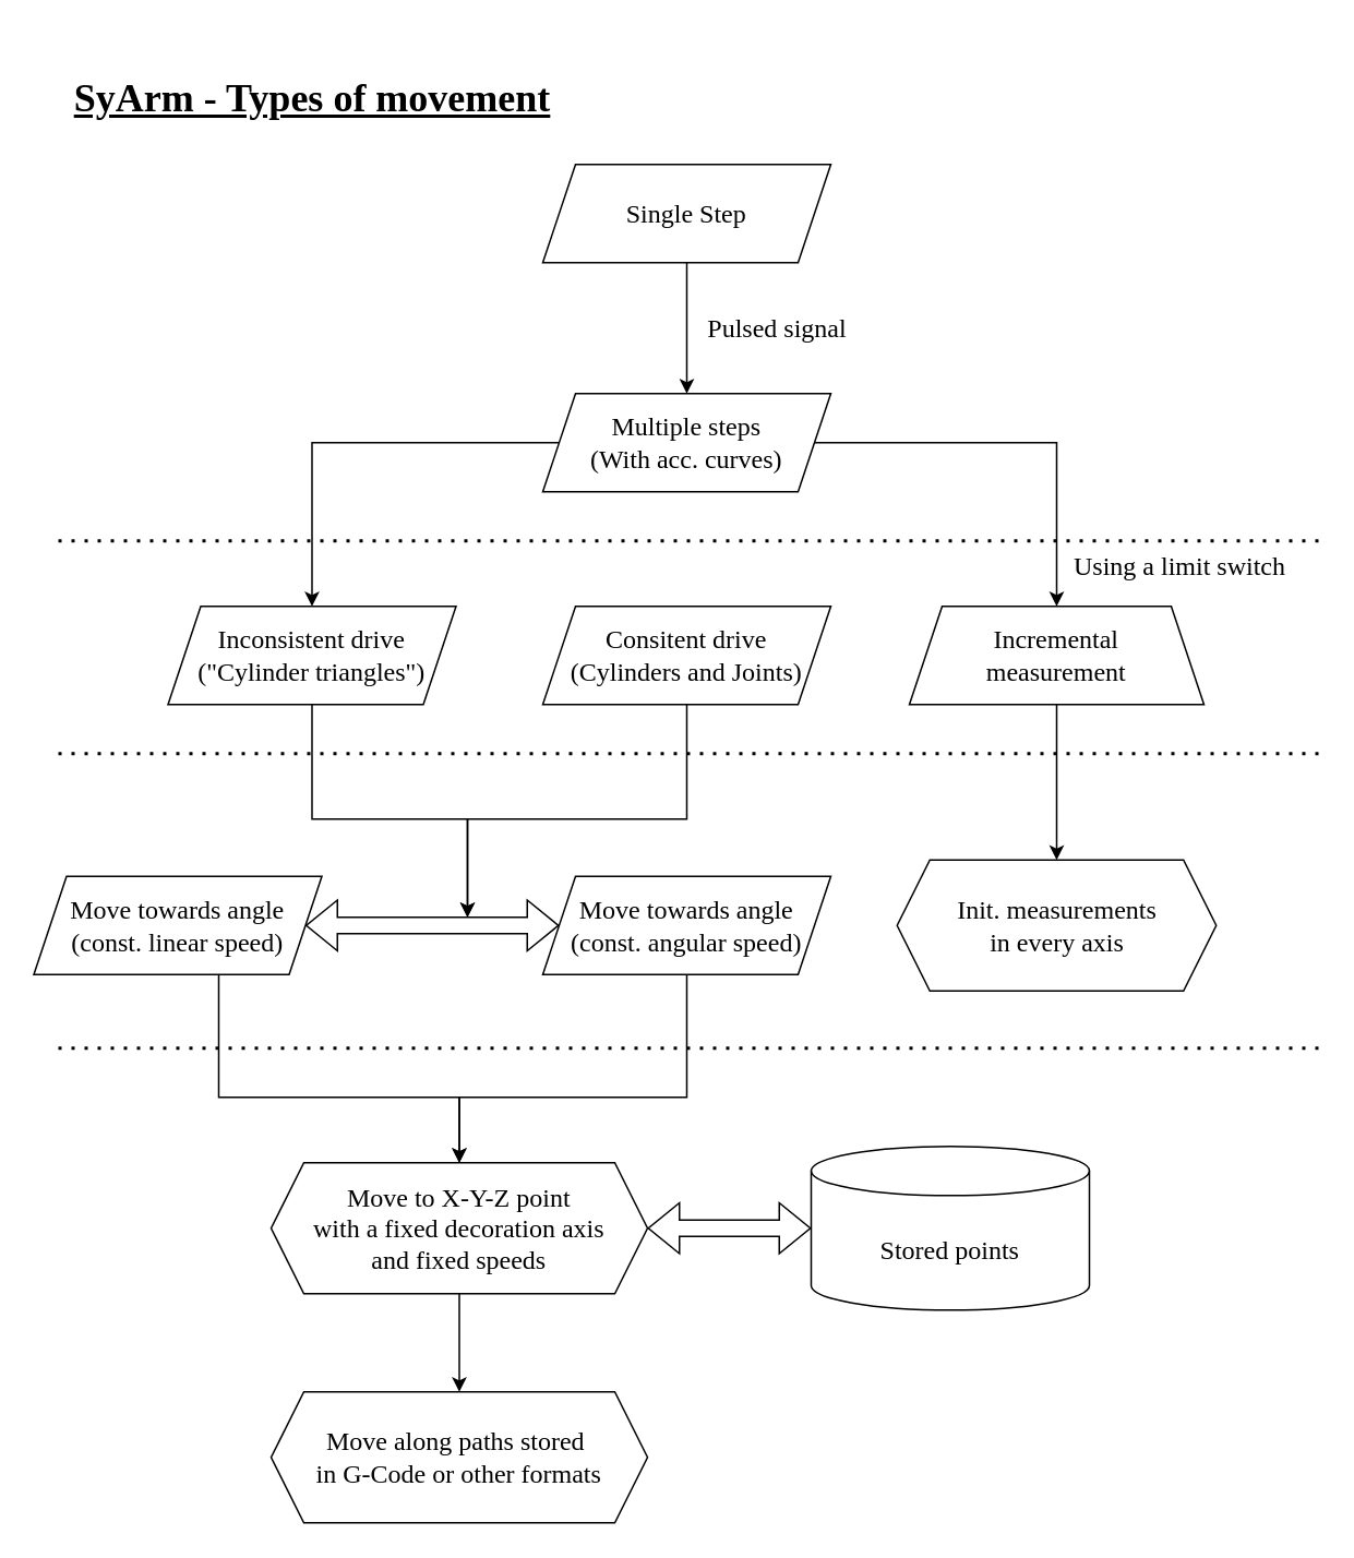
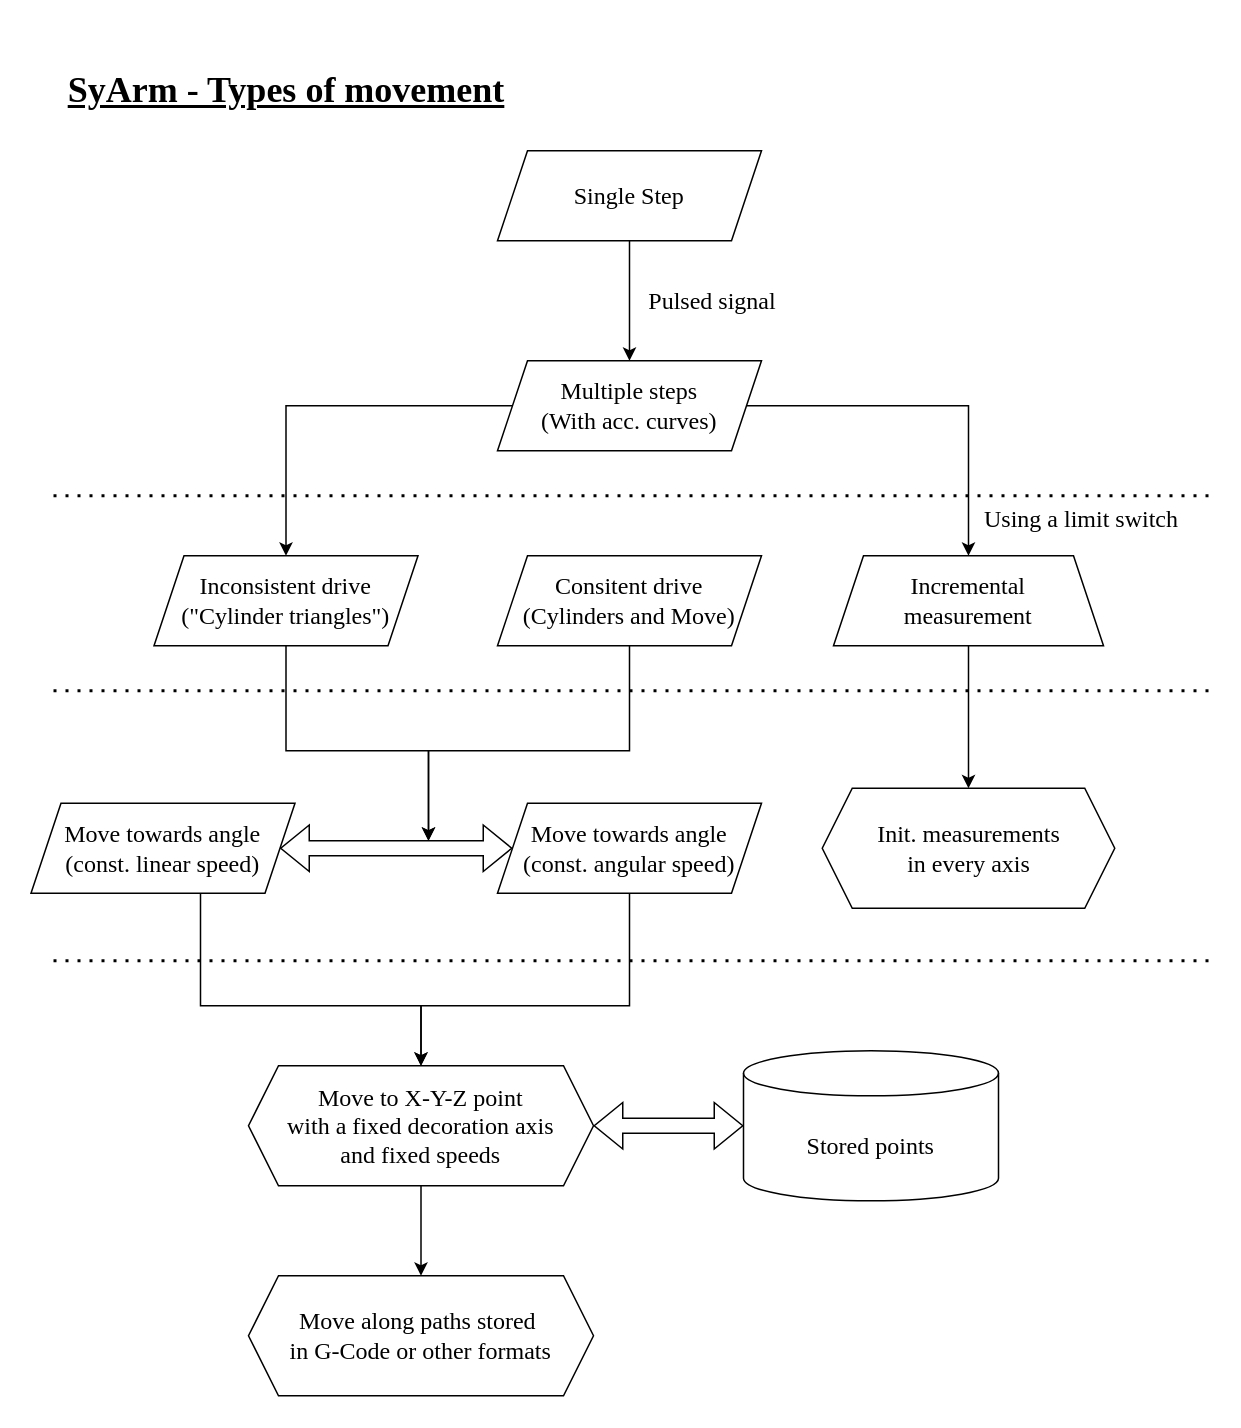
- <mxCell id="14" value="Consitent drive&lt;br&gt;(Cylinders and Joints)" style="shape=parallelogram;perimeter=parallelogramPerimeter;whiteSpace=wrap;html=1;fixedSize=1;fontFamily=Times New Roman;fontSize=16;" vertex="1" parent="1"><mxGeometry x="331" y="370" width="176" height="60" as="geometry" /></mxCell>
+ <mxCell id="14" value="Consitent drive&lt;br&gt;(Cylinders and Move)" style="shape=parallelogram;perimeter=parallelogramPerimeter;whiteSpace=wrap;html=1;fixedSize=1;fontFamily=Times New Roman;fontSize=16;" vertex="1" parent="1"><mxGeometry x="331" y="370" width="176" height="60" as="geometry" /></mxCell>
